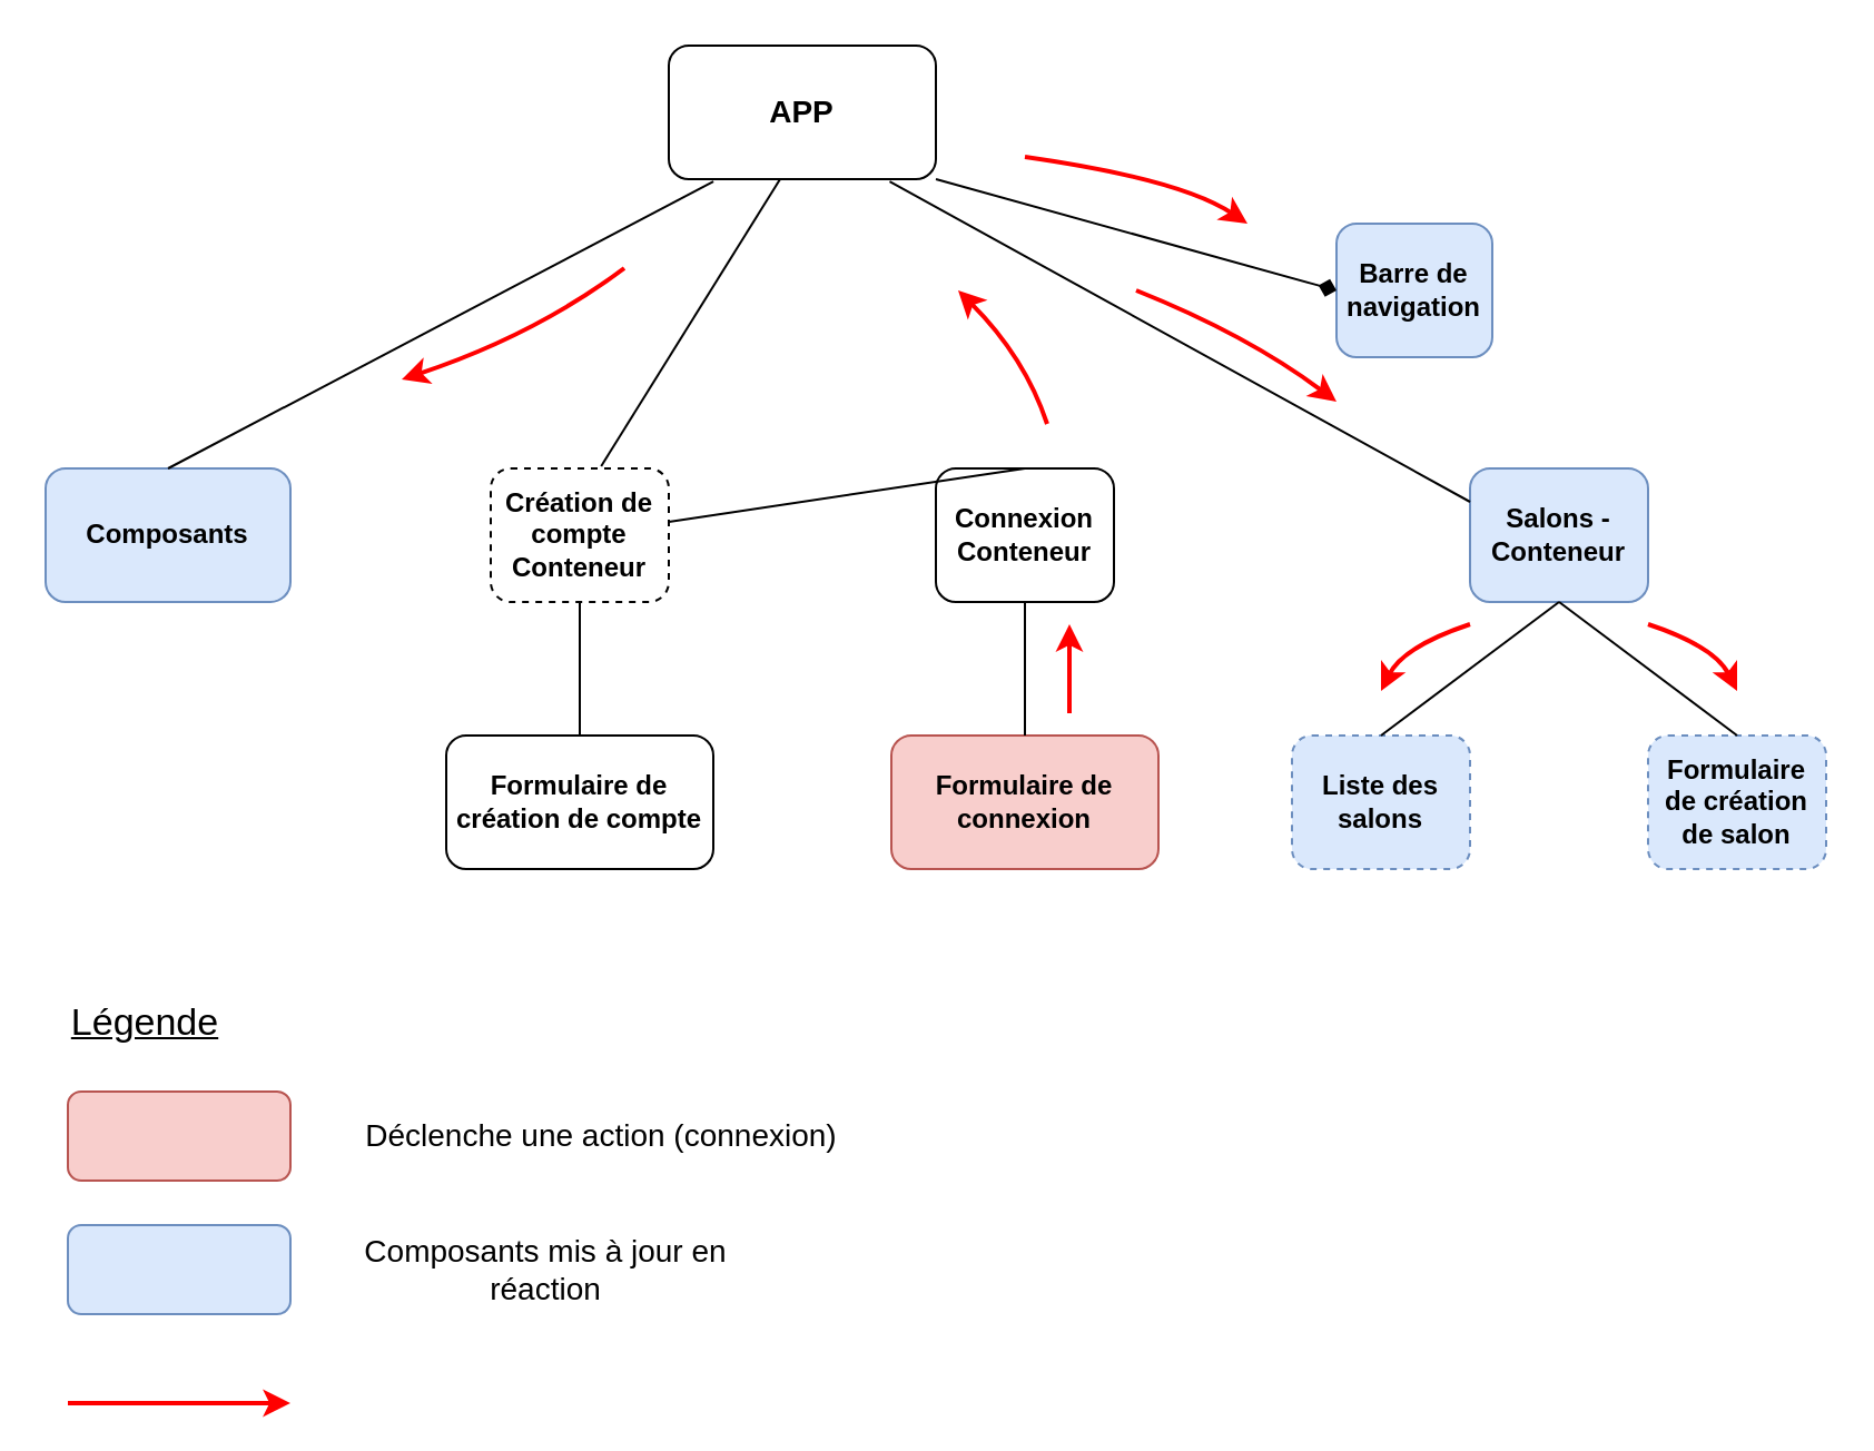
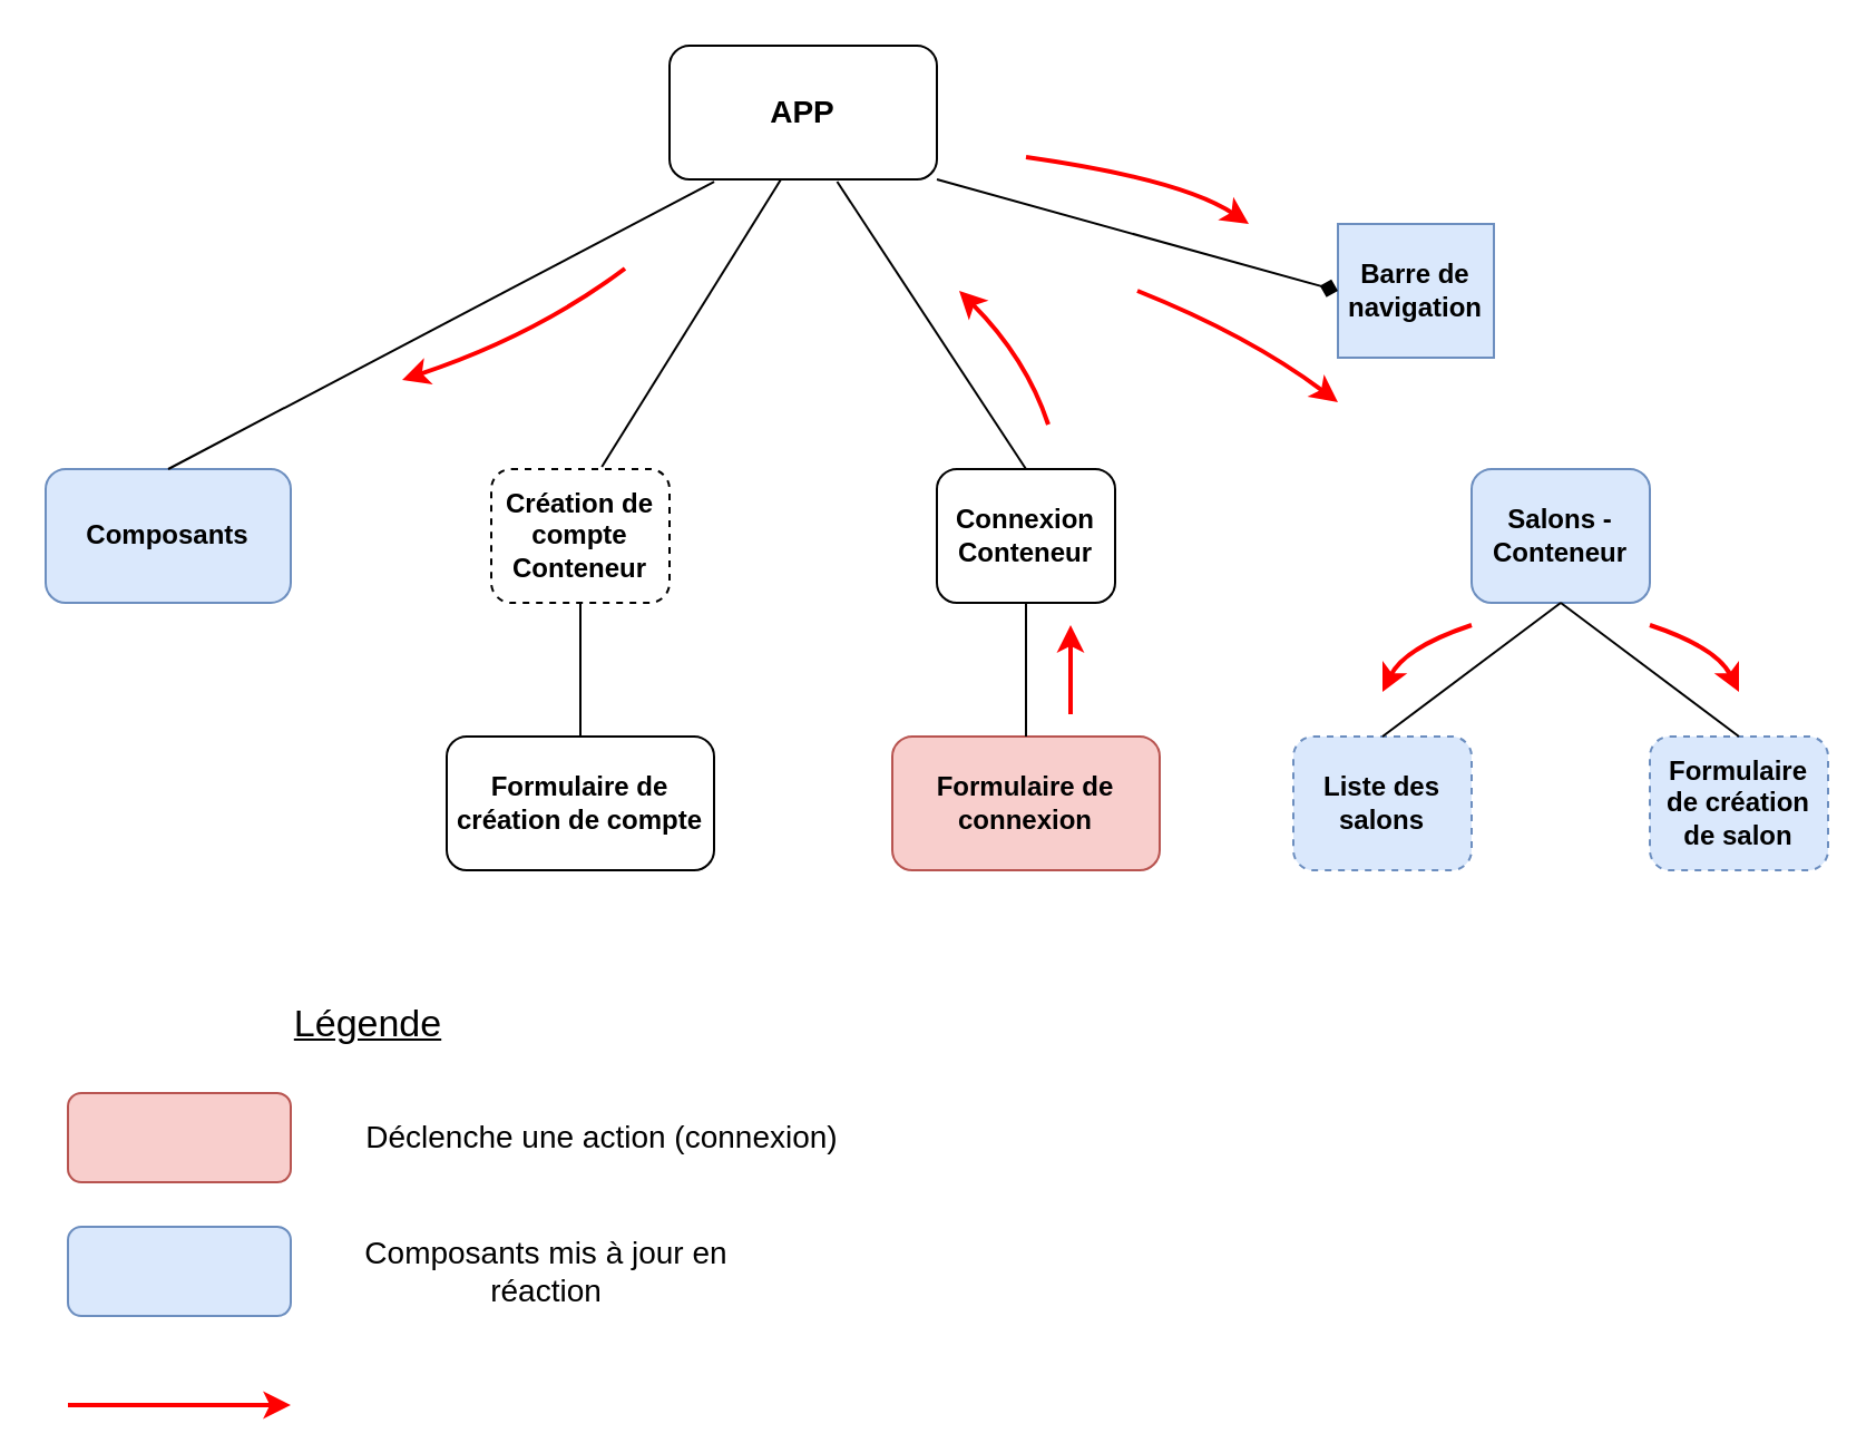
- <mxCell id="3" value="&lt;b&gt;&lt;font style=&quot;font-size: 12px&quot;&gt;Barre de navigation&lt;/font&gt;&lt;/b&gt;" style="whiteSpace=wrap;html=1;fillColor=#dae8fc;strokeColor=#6c8ebf;rounded=1;" parent="1" vertex="1"><mxGeometry x="600" y="100" width="70" height="60" as="geometry" /></mxCell>
+ <mxCell id="3" value="&lt;b&gt;&lt;font style=&quot;font-size: 12px&quot;&gt;Barre de navigation&lt;/font&gt;&lt;/b&gt;" style="whiteSpace=wrap;html=1;fillColor=#dae8fc;strokeColor=#6c8ebf;rounded=0;" parent="1" vertex="1"><mxGeometry x="600" y="100" width="70" height="60" as="geometry" /></mxCell>
- <mxCell id="18" value="" style="endArrow=none;html=1;strokeColor=#000000;strokeWidth=1;entryX=0;entryY=0.25;entryDx=0;entryDy=0;exitX=0.827;exitY=1.017;exitDx=0;exitDy=0;exitPerimeter=0;" parent="1" source="2" target="4" edge="1"><mxGeometry width="50" height="50" relative="1" as="geometry"><mxPoint x="390" y="130" as="sourcePoint" /><mxPoint x="440" y="80" as="targetPoint" /></mxGeometry></mxCell>
- <mxCell id="15" value="" style="endArrow=none;html=1;strokeColor=#000000;strokeWidth=1;exitX=0.5;exitY=0;exitDx=0;exitDy=0;" parent="1" source="7" target="8" edge="1"><mxGeometry width="50" height="50" relative="1" as="geometry"><mxPoint x="360" y="130" as="sourcePoint" /><mxPoint x="410" y="80" as="targetPoint" /></mxGeometry></mxCell>
+ <mxCell id="15" value="" style="endArrow=none;html=1;strokeColor=#000000;strokeWidth=1;entryX=0.627;entryY=1.017;entryDx=0;entryDy=0;exitX=0.5;exitY=0;exitDx=0;exitDy=0;entryPerimeter=0;" parent="1" source="7" target="2" edge="1"><mxGeometry width="50" height="50" relative="1" as="geometry"><mxPoint x="360" y="130" as="sourcePoint" /><mxPoint x="410" y="80" as="targetPoint" /></mxGeometry></mxCell>
- <mxCell id="28" value="&lt;font style=&quot;font-size: 17px&quot;&gt;&lt;u&gt;Légende&lt;/u&gt;&lt;/font&gt;" style="text;html=1;strokeColor=none;fillColor=none;align=center;verticalAlign=middle;whiteSpace=wrap;rounded=1;" parent="1" vertex="1"><mxGeometry x="20" y="450" width="90" height="20" as="geometry" /></mxCell>
+ <mxCell id="28" value="&lt;font style=&quot;font-size: 17px&quot;&gt;&lt;u&gt;Légende&lt;/u&gt;&lt;/font&gt;" style="text;html=1;strokeColor=none;fillColor=none;align=center;verticalAlign=middle;whiteSpace=wrap;rounded=1;" parent="1" vertex="1"><mxGeometry x="120" y="450" width="90" height="20" as="geometry" /></mxCell>
